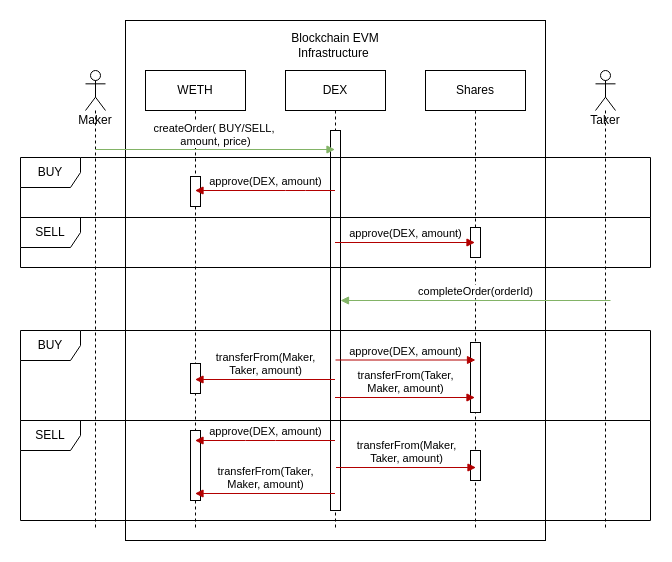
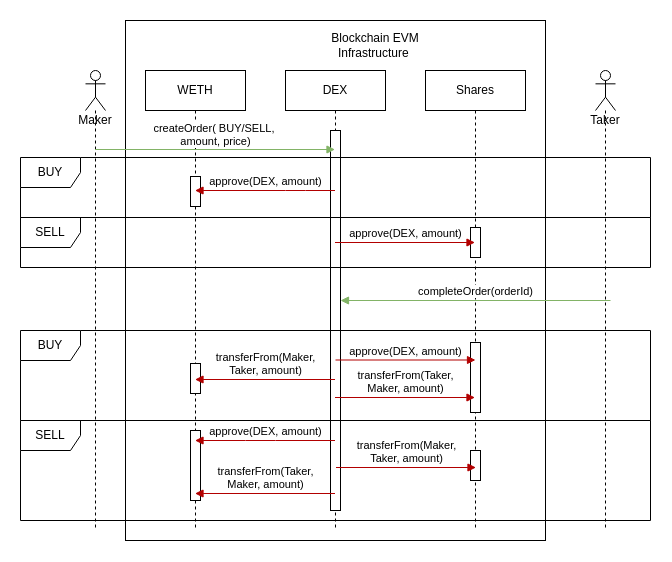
- <mxCell id="22" value="Blockchain EVM Infrastructure&amp;nbsp;" style="text;html=1;strokeColor=none;fillColor=none;align=center;verticalAlign=middle;whiteSpace=wrap;rounded=0;" vertex="1" parent="1"><mxGeometry x="270" y="30" width="130" height="30" as="geometry" /></mxCell>
+ <mxCell id="22" value="Blockchain EVM Infrastructure&amp;nbsp;" style="text;html=1;strokeColor=none;fillColor=none;align=center;verticalAlign=middle;whiteSpace=wrap;rounded=0;" vertex="1" parent="1"><mxGeometry x="310" y="30" width="130" height="30" as="geometry" /></mxCell>
